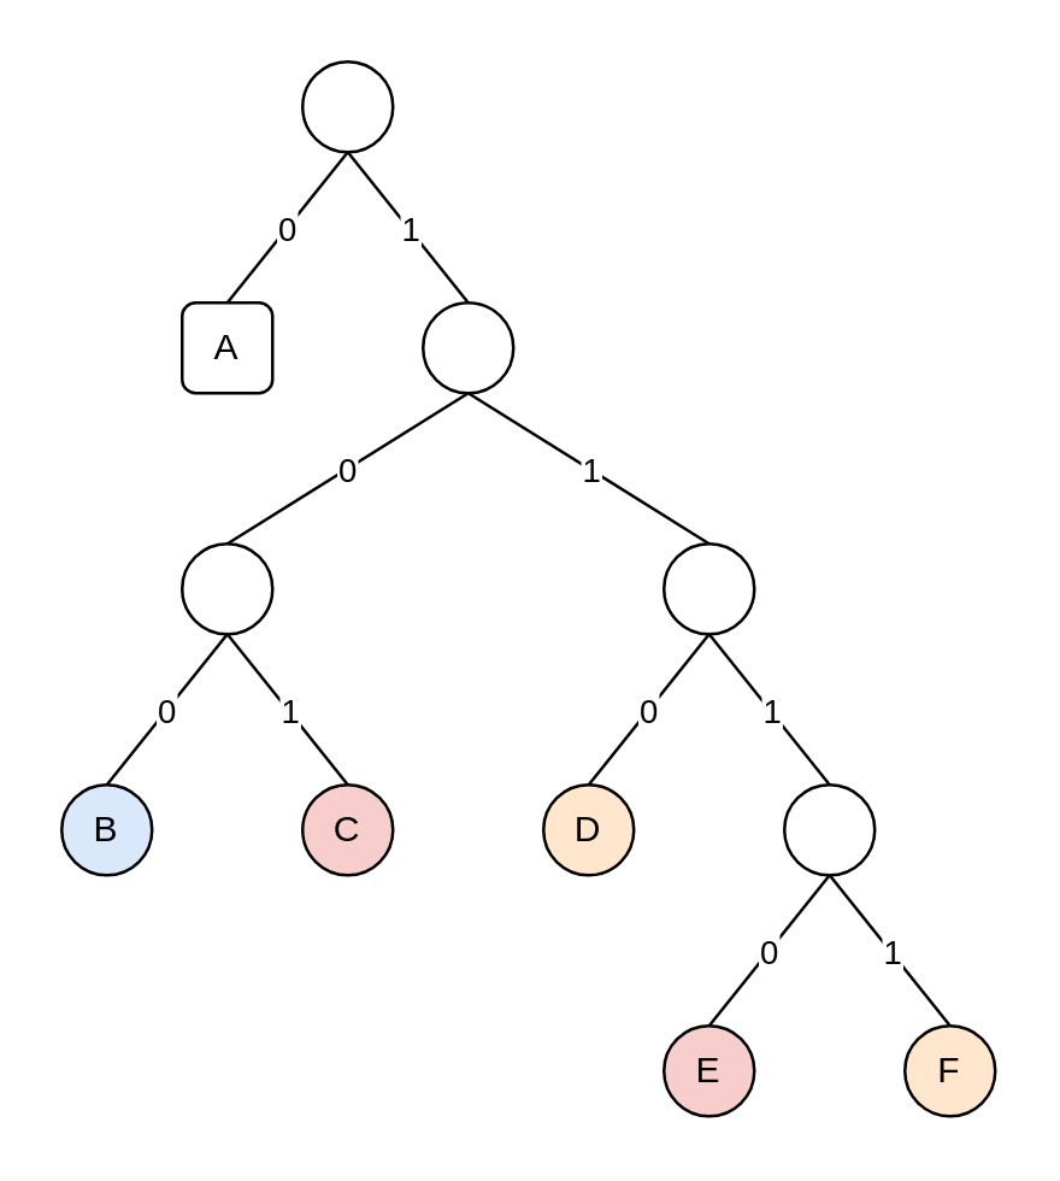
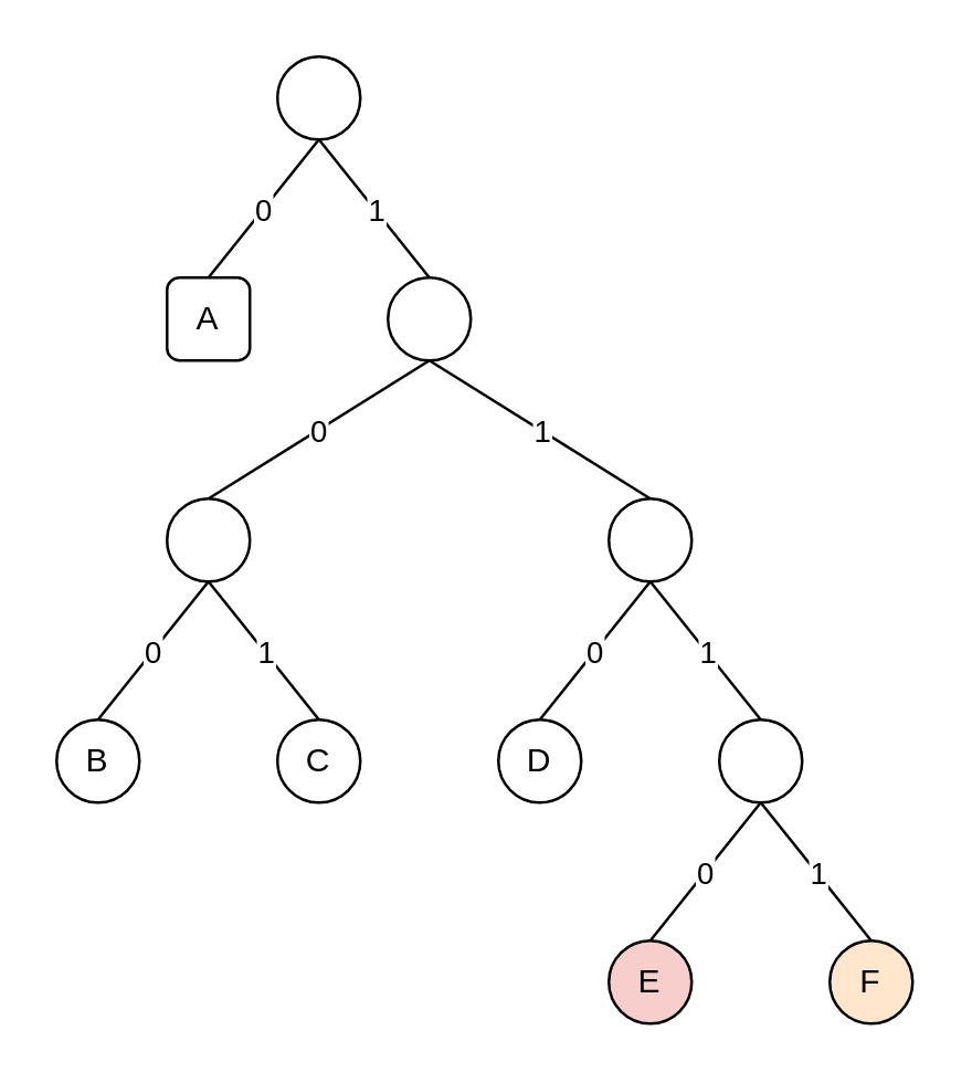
- <mxCell id="30" value="B" style="ellipse;whiteSpace=wrap;html=1;aspect=fixed;fillColor=#dae8fc;" vertex="1" parent="1"><mxGeometry x="20" y="260" width="30" height="30" as="geometry" /></mxCell>
+ <mxCell id="30" value="B" style="ellipse;whiteSpace=wrap;html=1;aspect=fixed;" vertex="1" parent="1"><mxGeometry x="20" y="260" width="30" height="30" as="geometry" /></mxCell>
- <mxCell id="4" value="C" style="ellipse;whiteSpace=wrap;html=1;aspect=fixed;fillColor=#f8cecc;" vertex="1" parent="1"><mxGeometry x="100" y="260" width="30" height="30" as="geometry" /></mxCell>
+ <mxCell id="4" value="C" style="ellipse;whiteSpace=wrap;html=1;aspect=fixed;" vertex="1" parent="1"><mxGeometry x="100" y="260" width="30" height="30" as="geometry" /></mxCell>
- <mxCell id="5" value="D" style="ellipse;whiteSpace=wrap;html=1;aspect=fixed;fillColor=#ffe6cc;" vertex="1" parent="1"><mxGeometry x="180" y="260" width="30" height="30" as="geometry" /></mxCell>
+ <mxCell id="5" value="D" style="ellipse;whiteSpace=wrap;html=1;aspect=fixed;" vertex="1" parent="1"><mxGeometry x="180" y="260" width="30" height="30" as="geometry" /></mxCell>
